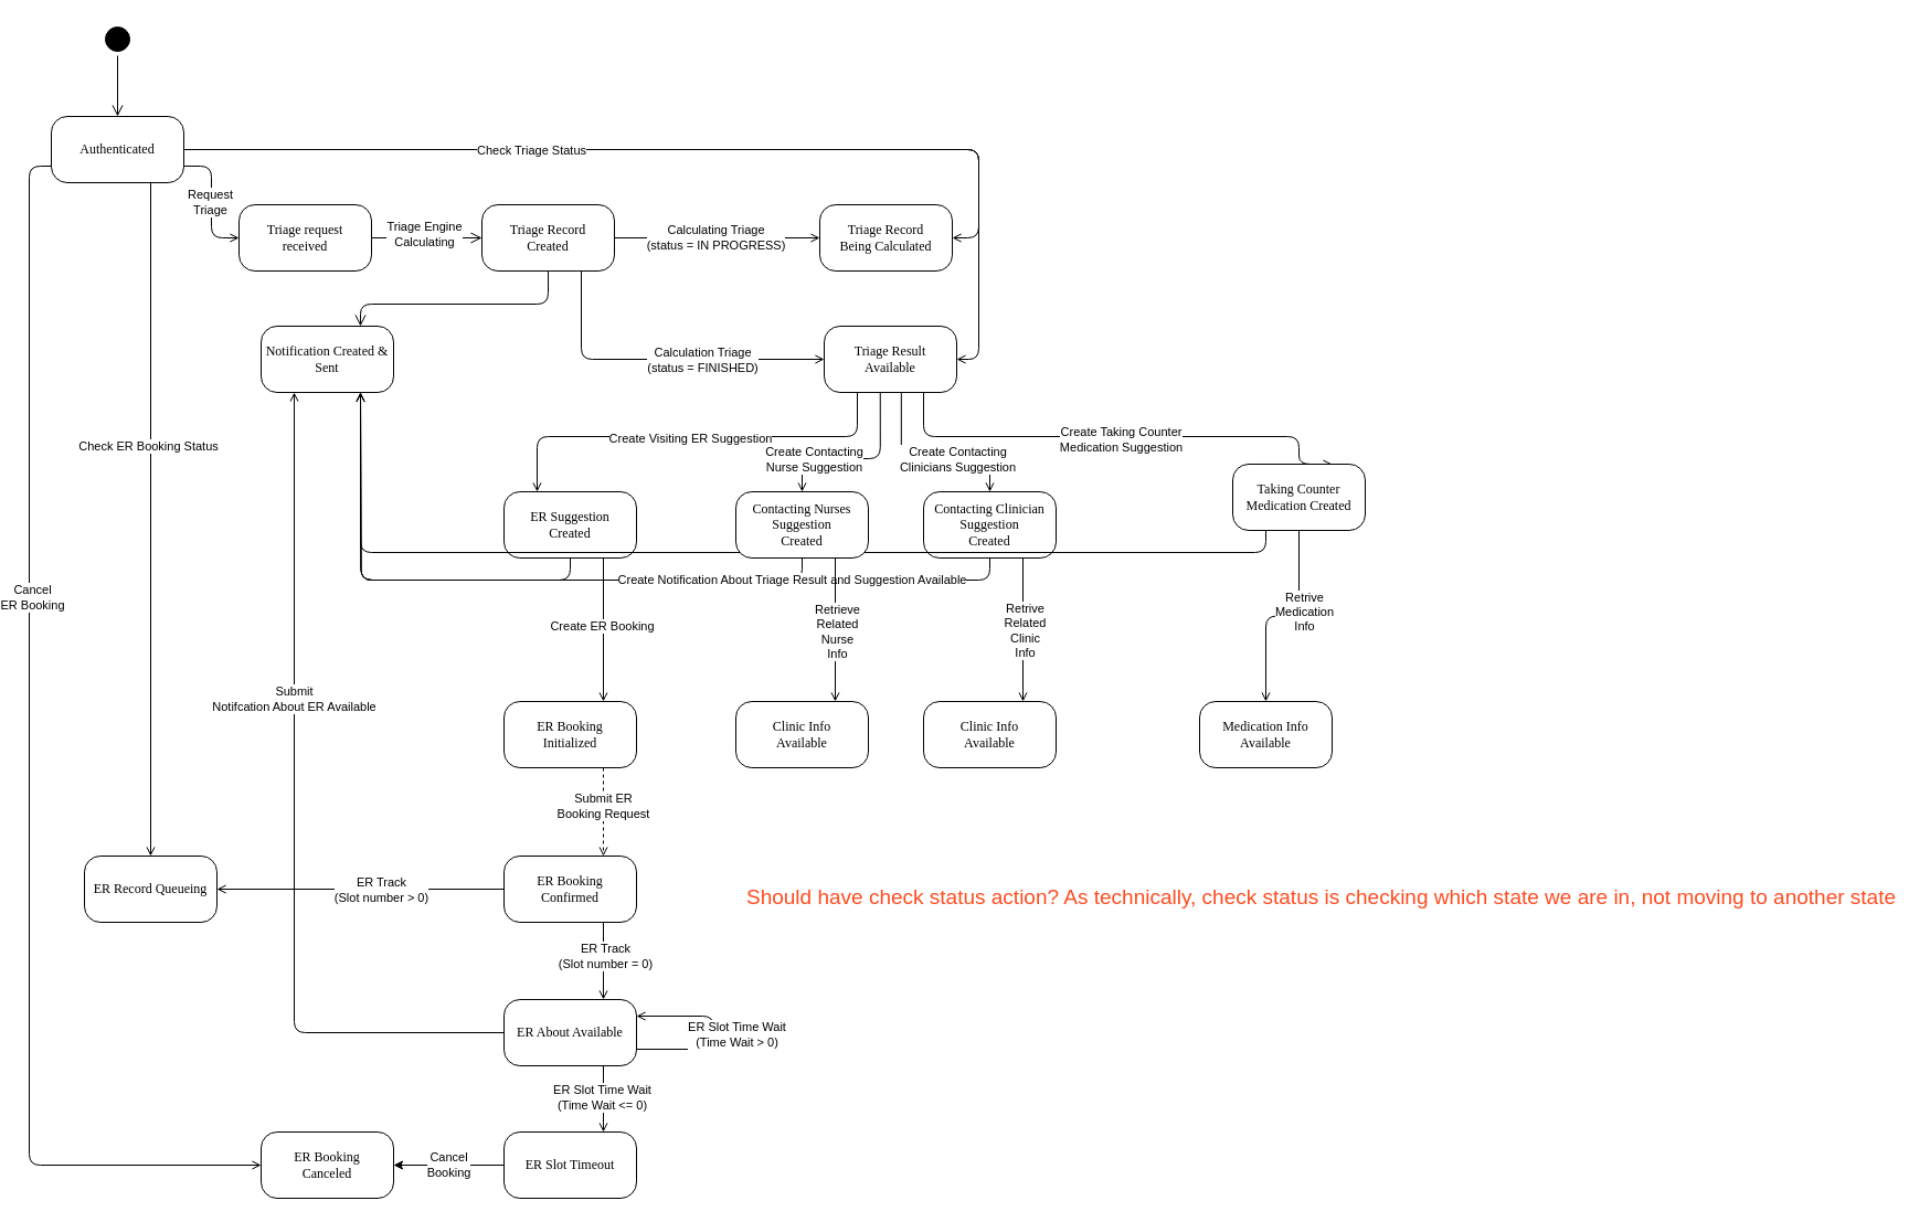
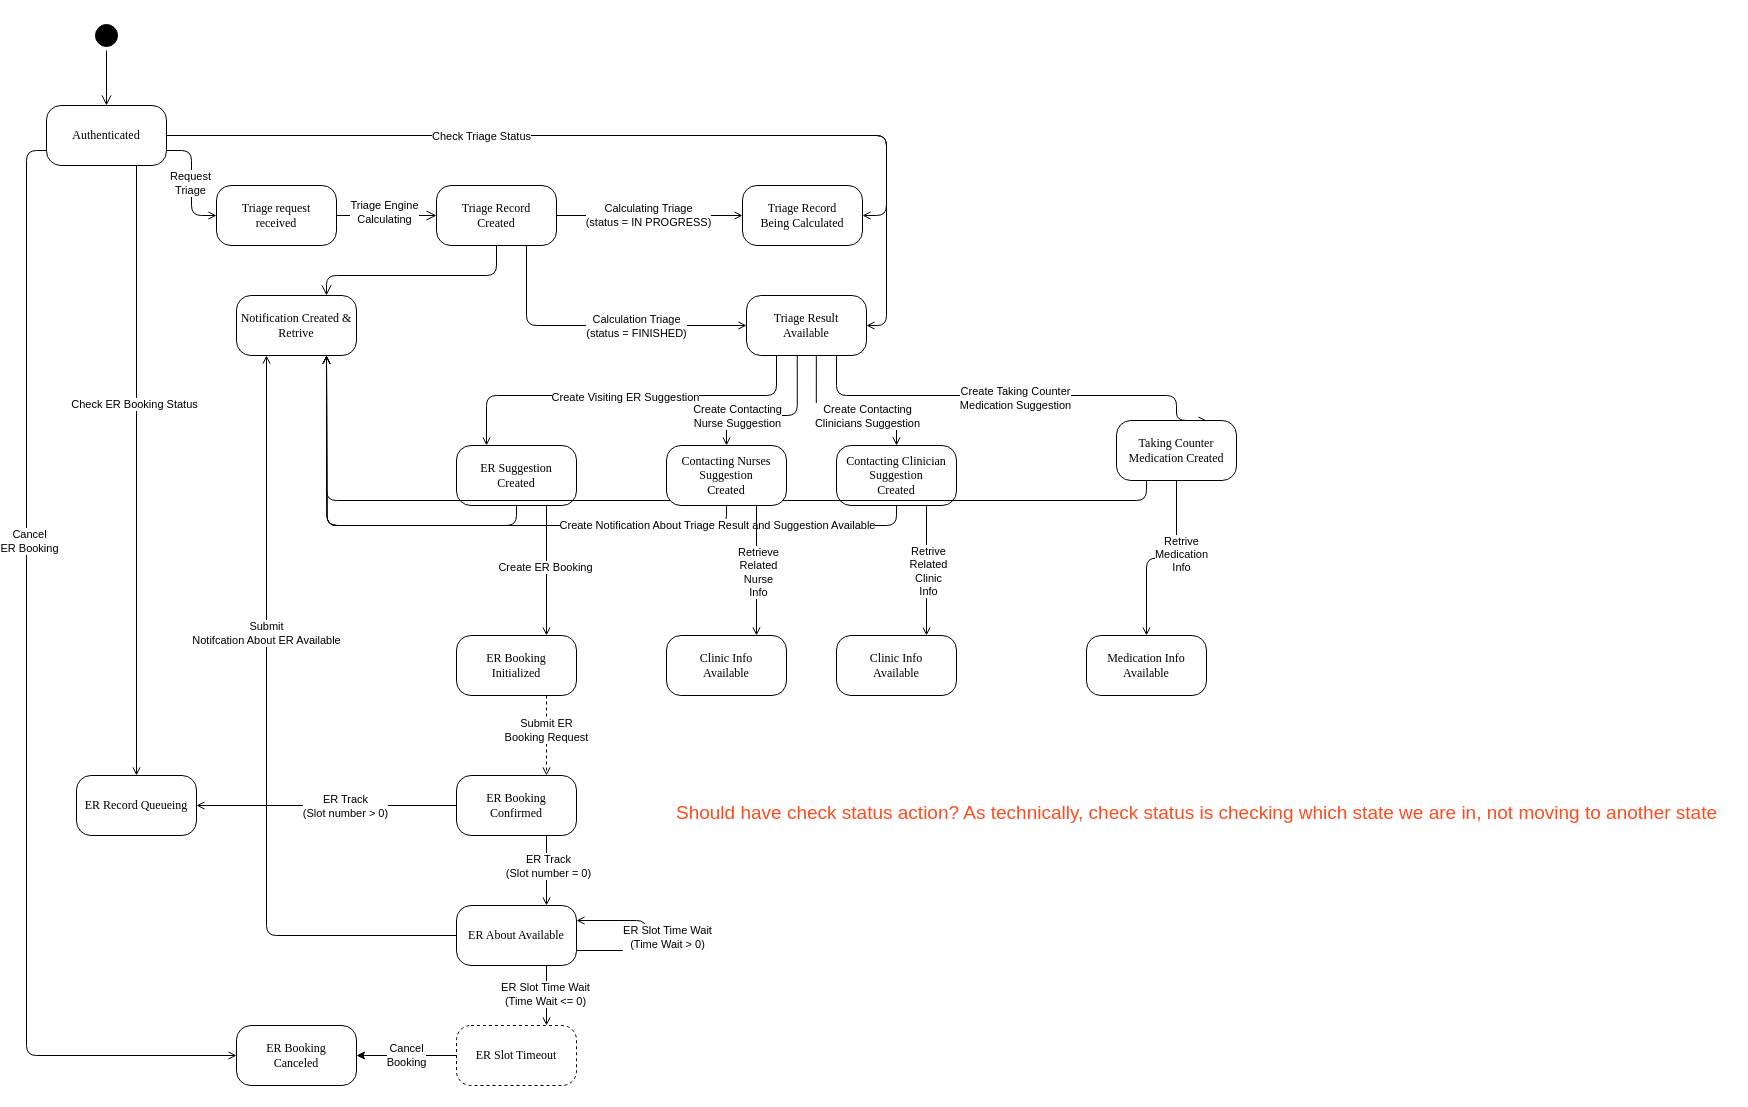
- <mxCell id="3" value="Notification Created &amp;amp; Sent" style="rounded=1;whiteSpace=wrap;html=1;arcSize=24;shadow=0;comic=0;labelBackgroundColor=none;fontFamily=Verdana;fontSize=12;align=center;" parent="1" vertex="1"><mxGeometry x="210" y="295" width="120" height="60" as="geometry" /></mxCell>
+ <mxCell id="3" value="Notification Created &amp;amp; Retrive" style="rounded=1;whiteSpace=wrap;html=1;arcSize=24;shadow=0;comic=0;labelBackgroundColor=none;fontFamily=Verdana;fontSize=12;align=center;" parent="1" vertex="1"><mxGeometry x="210" y="295" width="120" height="60" as="geometry" /></mxCell>
- <mxCell id="72" value="ER Slot Timeout" style="rounded=1;whiteSpace=wrap;html=1;arcSize=24;shadow=0;comic=0;labelBackgroundColor=none;fontFamily=Verdana;fontSize=12;align=center;" vertex="1" parent="1"><mxGeometry x="430" y="1025" width="120" height="60" as="geometry" /></mxCell>
+ <mxCell id="72" value="ER Slot Timeout" style="rounded=1;whiteSpace=wrap;html=1;arcSize=24;shadow=0;comic=0;labelBackgroundColor=none;fontFamily=Verdana;fontSize=12;align=center;dashed=1;" vertex="1" parent="1"><mxGeometry x="430" y="1025" width="120" height="60" as="geometry" /></mxCell>
